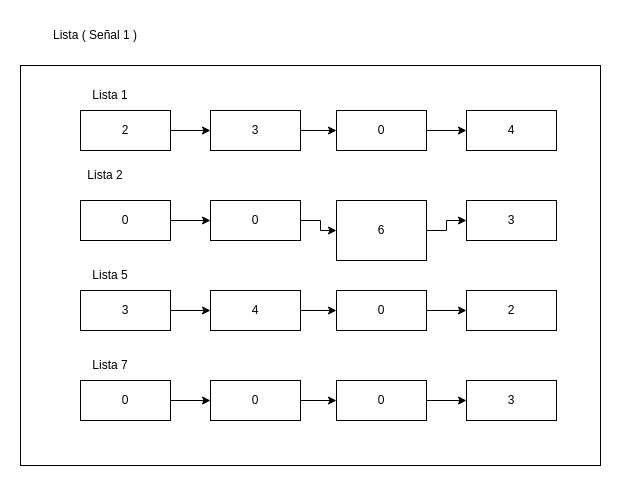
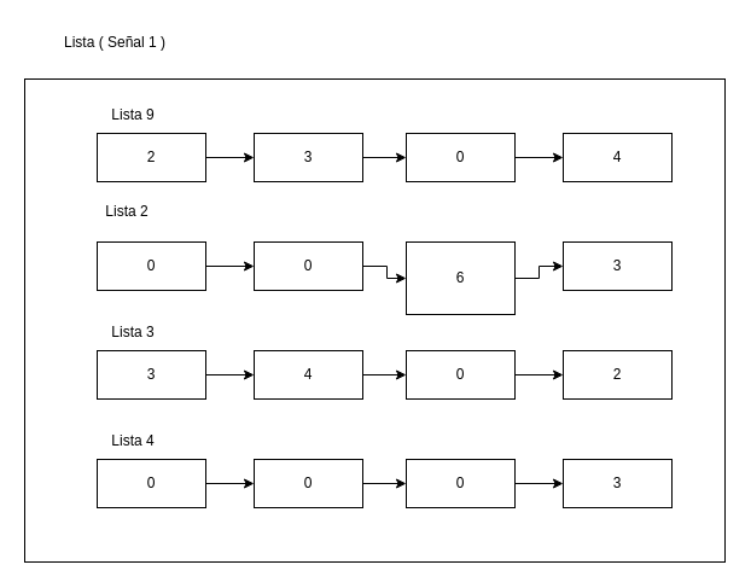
- <mxCell id="31" value="Lista 1" style="text;strokeColor=none;align=center;fillColor=none;html=1;verticalAlign=middle;whiteSpace=wrap;rounded=0;" vertex="1" parent="1"><mxGeometry x="80" y="80" width="60" height="30" as="geometry" /></mxCell>
+ <mxCell id="31" value="Lista 9" style="text;strokeColor=none;align=center;fillColor=none;html=1;verticalAlign=middle;whiteSpace=wrap;rounded=0;" vertex="1" parent="1"><mxGeometry x="80" y="80" width="60" height="30" as="geometry" /></mxCell>
- <mxCell id="33" value="Lista 5" style="text;strokeColor=none;align=center;fillColor=none;html=1;verticalAlign=middle;whiteSpace=wrap;rounded=0;" vertex="1" parent="1"><mxGeometry x="80" y="260" width="60" height="30" as="geometry" /></mxCell>
+ <mxCell id="33" value="Lista 3" style="text;strokeColor=none;align=center;fillColor=none;html=1;verticalAlign=middle;whiteSpace=wrap;rounded=0;" vertex="1" parent="1"><mxGeometry x="80" y="260" width="60" height="30" as="geometry" /></mxCell>
- <mxCell id="34" value="Lista 7" style="text;strokeColor=none;align=center;fillColor=none;html=1;verticalAlign=middle;whiteSpace=wrap;rounded=0;" vertex="1" parent="1"><mxGeometry x="80" y="350" width="60" height="30" as="geometry" /></mxCell>
+ <mxCell id="34" value="Lista 4" style="text;strokeColor=none;align=center;fillColor=none;html=1;verticalAlign=middle;whiteSpace=wrap;rounded=0;" vertex="1" parent="1"><mxGeometry x="80" y="350" width="60" height="30" as="geometry" /></mxCell>
